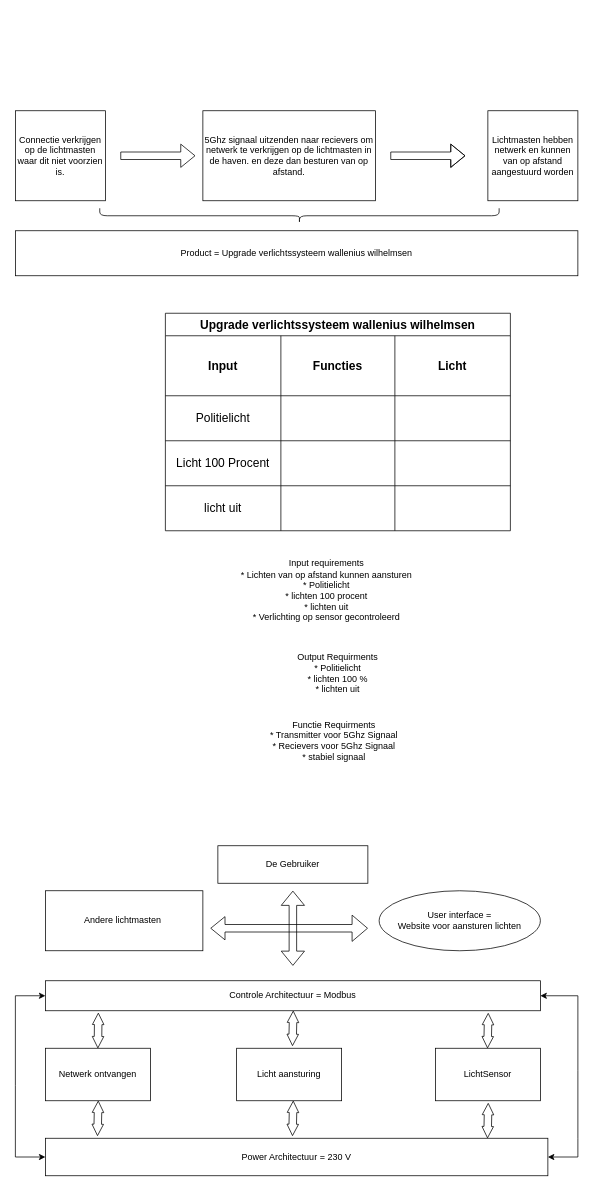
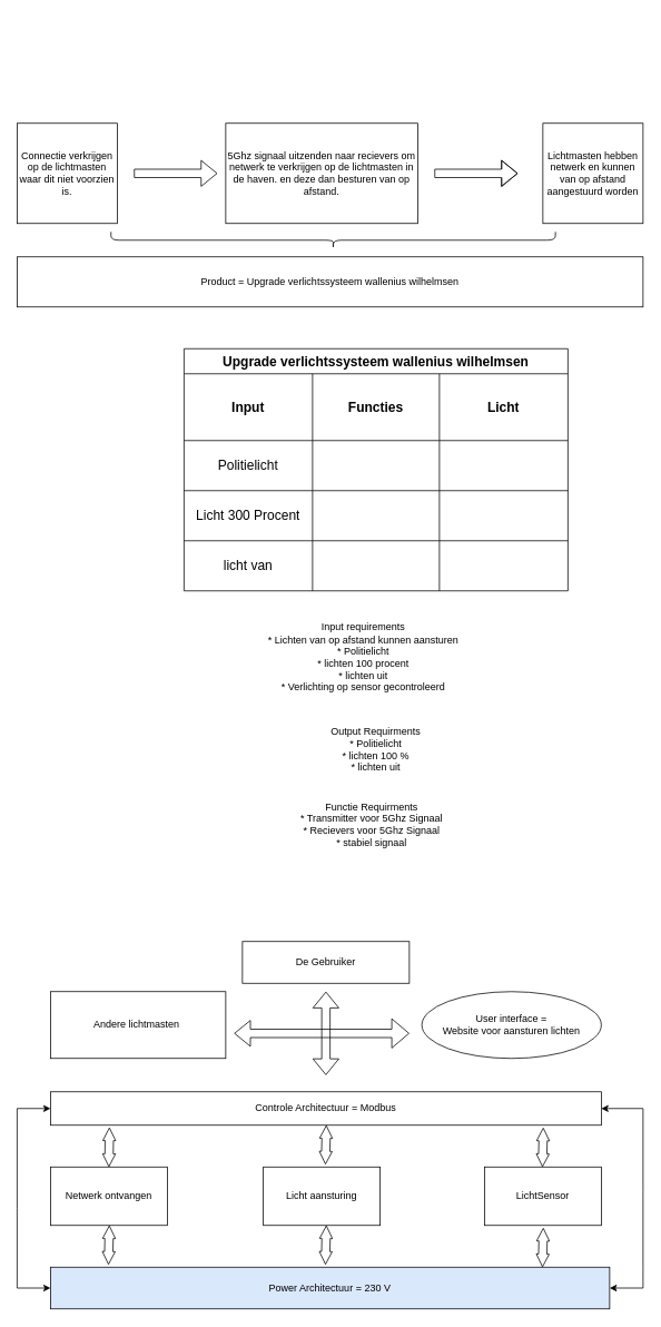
- <mxCell id="19" value="Licht 100 Procent" style="shape=partialRectangle;html=1;whiteSpace=wrap;connectable=0;strokeColor=inherit;overflow=hidden;fillColor=none;top=0;left=0;bottom=0;right=0;pointerEvents=1;fontSize=16;" vertex="1" parent="18"><mxGeometry width="154" height="60" as="geometry"><mxRectangle width="154" height="60" as="alternateBounds" /></mxGeometry></mxCell>
+ <mxCell id="19" value="Licht 300 Procent" style="shape=partialRectangle;html=1;whiteSpace=wrap;connectable=0;strokeColor=inherit;overflow=hidden;fillColor=none;top=0;left=0;bottom=0;right=0;pointerEvents=1;fontSize=16;" vertex="1" parent="18"><mxGeometry width="154" height="60" as="geometry"><mxRectangle width="154" height="60" as="alternateBounds" /></mxGeometry></mxCell>
- <mxCell id="23" value="licht uit" style="shape=partialRectangle;html=1;whiteSpace=wrap;connectable=0;strokeColor=inherit;overflow=hidden;fillColor=none;top=0;left=0;bottom=0;right=0;pointerEvents=1;fontSize=16;" vertex="1" parent="22"><mxGeometry width="154" height="60" as="geometry"><mxRectangle width="154" height="60" as="alternateBounds" /></mxGeometry></mxCell>
+ <mxCell id="23" value="licht van" style="shape=partialRectangle;html=1;whiteSpace=wrap;connectable=0;strokeColor=inherit;overflow=hidden;fillColor=none;top=0;left=0;bottom=0;right=0;pointerEvents=1;fontSize=16;" vertex="1" parent="22"><mxGeometry width="154" height="60" as="geometry"><mxRectangle width="154" height="60" as="alternateBounds" /></mxGeometry></mxCell>
- <mxCell id="38" value="Power Architectuur = 230 V" style="rounded=0;whiteSpace=wrap;html=1;" vertex="1" parent="1"><mxGeometry x="60" y="1517" width="670" height="50" as="geometry" /></mxCell>
+ <mxCell id="38" value="Power Architectuur = 230 V" style="rounded=0;whiteSpace=wrap;html=1;fillColor=#dae8fc;" vertex="1" parent="1"><mxGeometry x="60" y="1517" width="670" height="50" as="geometry" /></mxCell>
